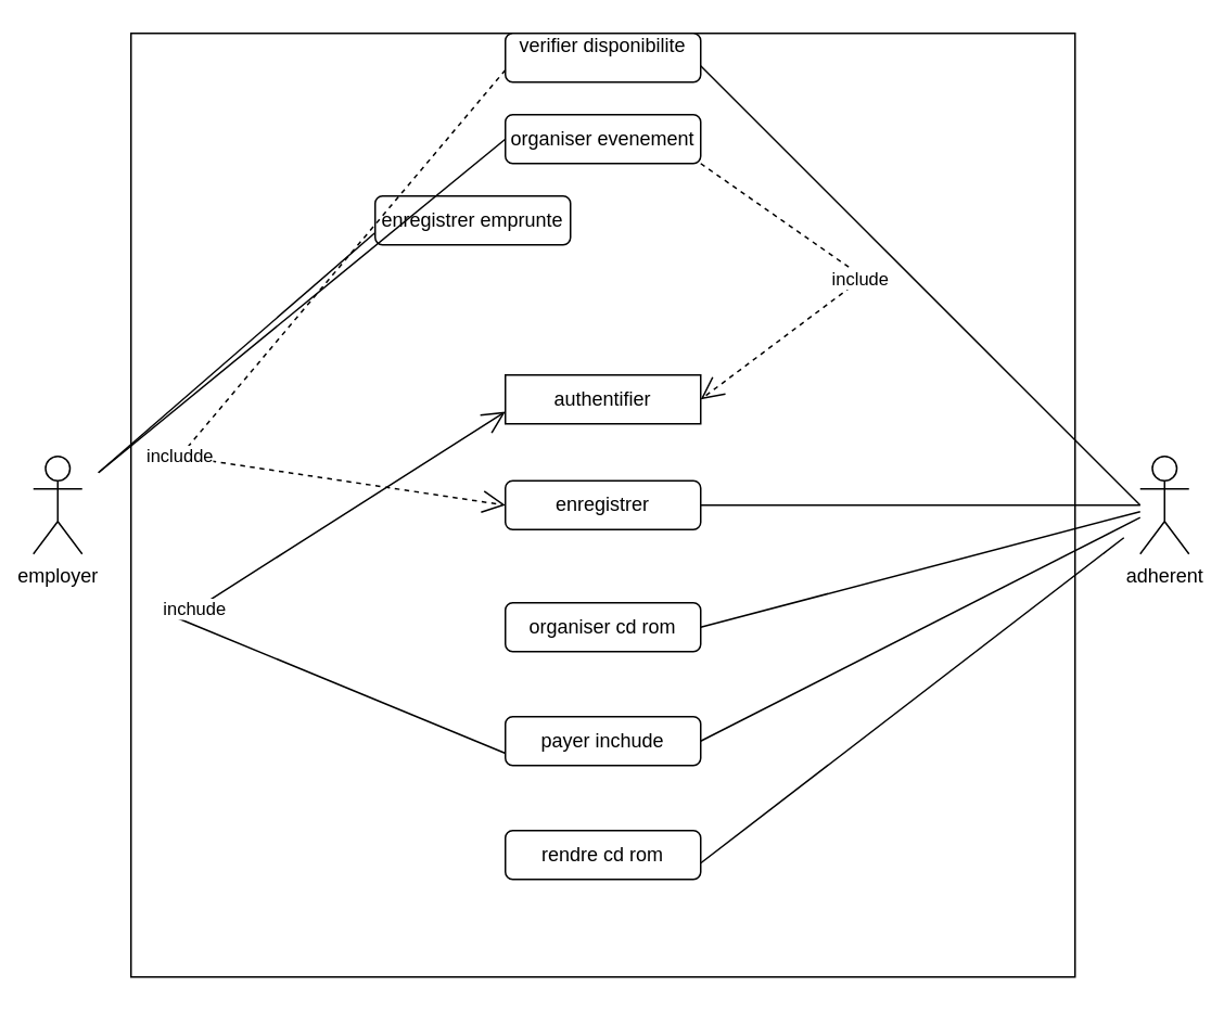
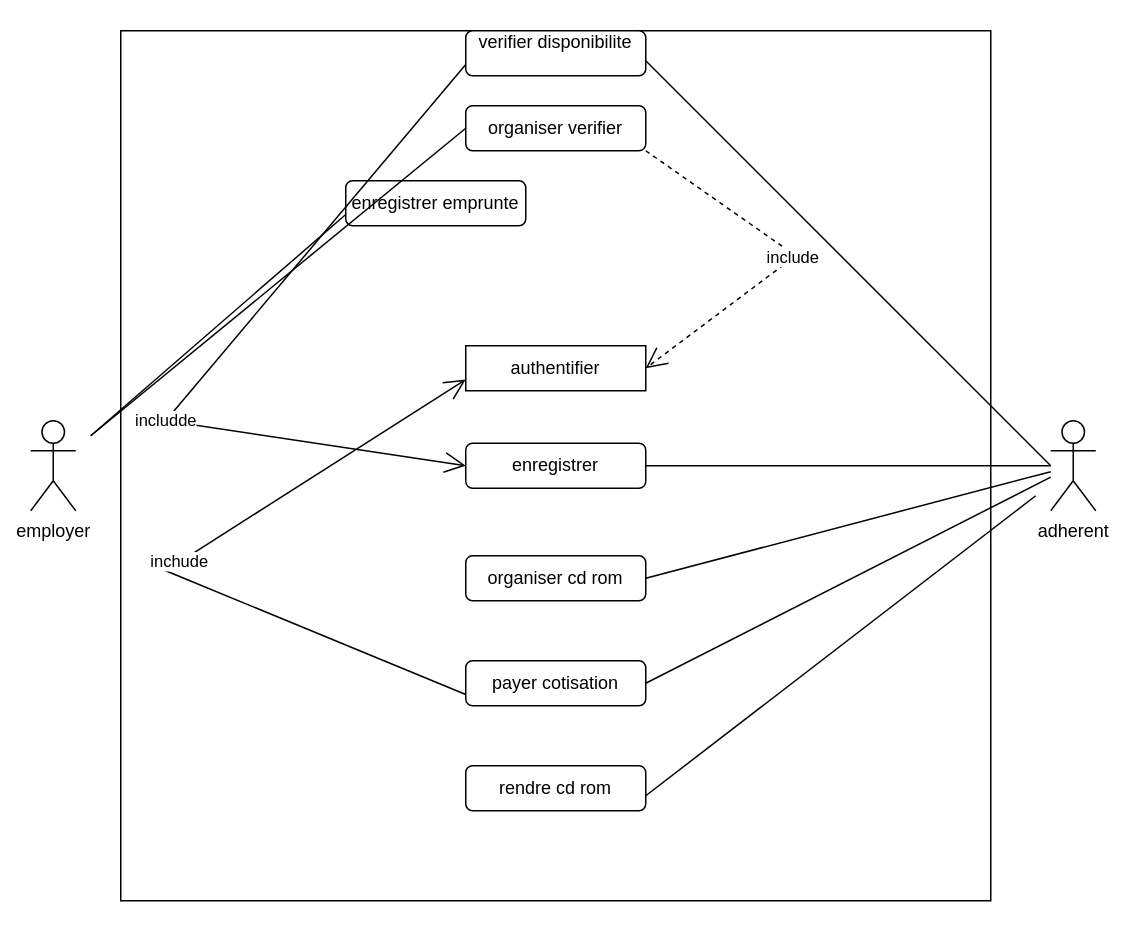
- <mxCell id="6" value="organiser evenement" style="rounded=1;whiteSpace=wrap;html=1;" vertex="1" parent="1"><mxGeometry x="310" y="70" width="120" height="30" as="geometry" /></mxCell>
+ <mxCell id="6" value="organiser verifier" style="rounded=1;whiteSpace=wrap;html=1;" vertex="1" parent="1"><mxGeometry x="310" y="70" width="120" height="30" as="geometry" /></mxCell>
- <mxCell id="24" value="includde" style="endArrow=open;endSize=12;dashed=1;html=1;rounded=0;entryX=0;entryY=0.5;entryDx=0;entryDy=0;exitX=0;exitY=0.75;exitDx=0;exitDy=0;" edge="1" parent="1" source="5" target="9"><mxGeometry x="0.211" width="160" relative="1" as="geometry"><mxPoint x="320" y="280" as="sourcePoint" /><mxPoint x="480" y="280" as="targetPoint" /><Array as="points"><mxPoint x="110" y="280" /></Array><mxPoint as="offset" /></mxGeometry></mxCell>
+ <mxCell id="24" value="includde" style="endArrow=open;endSize=12;dashed=0;html=1;rounded=0;entryX=0;entryY=0.5;entryDx=0;entryDy=0;exitX=0;exitY=0.75;exitDx=0;exitDy=0;" edge="1" parent="1" source="5" target="9"><mxGeometry x="0.211" width="160" relative="1" as="geometry"><mxPoint x="320" y="280" as="sourcePoint" /><mxPoint x="480" y="280" as="targetPoint" /><Array as="points"><mxPoint x="110" y="280" /></Array><mxPoint as="offset" /></mxGeometry></mxCell>
- <mxCell id="11" value="payer inchude" style="rounded=1;whiteSpace=wrap;html=1;" vertex="1" parent="1"><mxGeometry x="310" y="440" width="120" height="30" as="geometry" /></mxCell>
+ <mxCell id="11" value="payer cotisation" style="rounded=1;whiteSpace=wrap;html=1;" vertex="1" parent="1"><mxGeometry x="310" y="440" width="120" height="30" as="geometry" /></mxCell>
